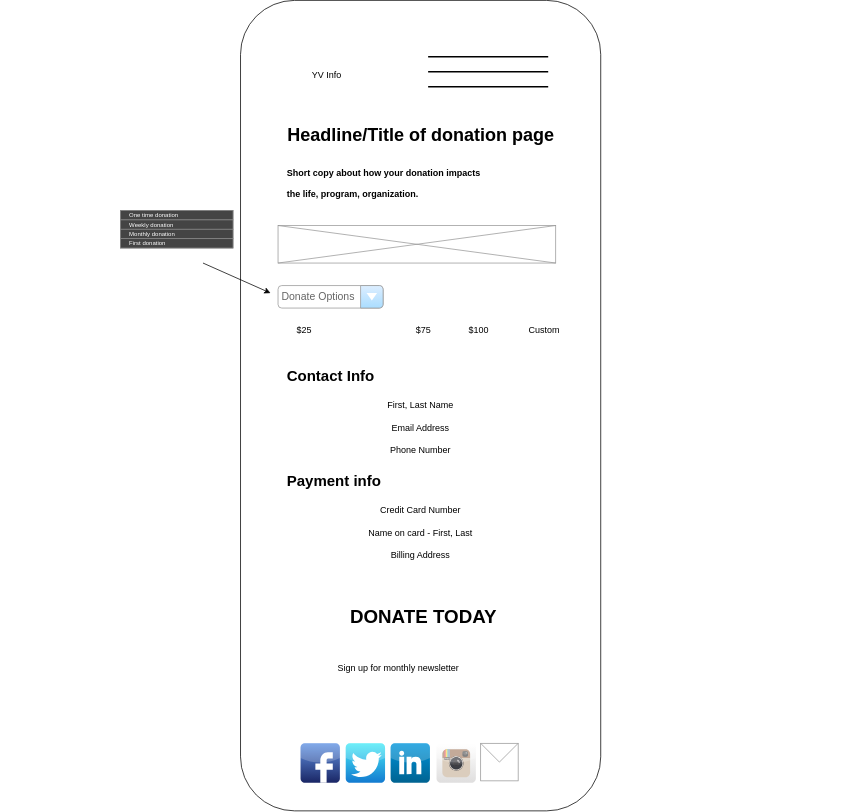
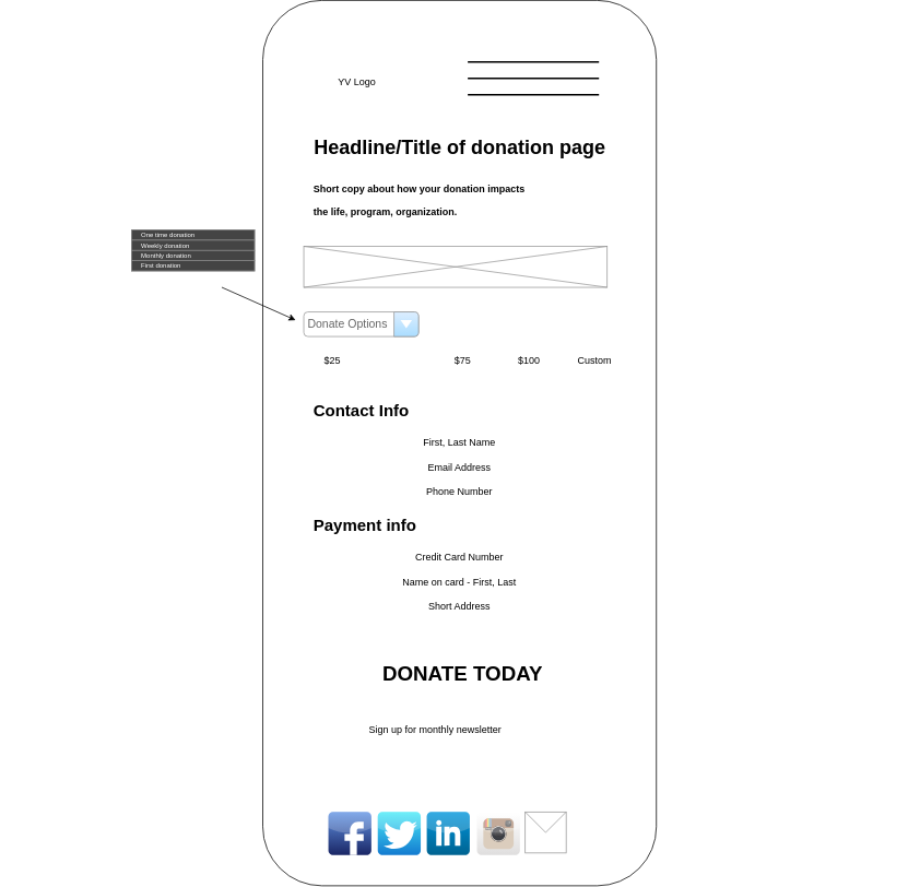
- <mxCell id="8" value="YV Info" style="rounded=0;whiteSpace=wrap;html=1;strokeColor=#FFFFFF;" parent="1" vertex="1"><mxGeometry x="360" y="45" width="150" height="40" as="geometry" /></mxCell>
+ <mxCell id="8" value="YV Logo" style="rounded=0;whiteSpace=wrap;html=1;strokeColor=#FFFFFF;" parent="1" vertex="1"><mxGeometry x="360" y="45" width="150" height="40" as="geometry" /></mxCell>
- <mxCell id="21" value="$100" style="rounded=0;whiteSpace=wrap;html=1;strokeColor=#FFFFFF;" parent="1" vertex="1"><mxGeometry x="610" y="385" width="55" height="40" as="geometry" /></mxCell>
+ <mxCell id="21" value="$100" style="rounded=0;whiteSpace=wrap;html=1;strokeColor=#FFFFFF;" parent="1" vertex="1"><mxGeometry x="610" y="385" width="70" height="40" as="geometry" /></mxCell>
- <mxCell id="30" value="Billing Address" style="rounded=0;whiteSpace=wrap;html=1;strokeColor=#FFFFFF;" parent="1" vertex="1"><mxGeometry x="380" y="695" width="360" height="20" as="geometry" /></mxCell>
+ <mxCell id="30" value="Short Address" style="rounded=0;whiteSpace=wrap;html=1;strokeColor=#FFFFFF;" parent="1" vertex="1"><mxGeometry x="380" y="695" width="360" height="20" as="geometry" /></mxCell>
